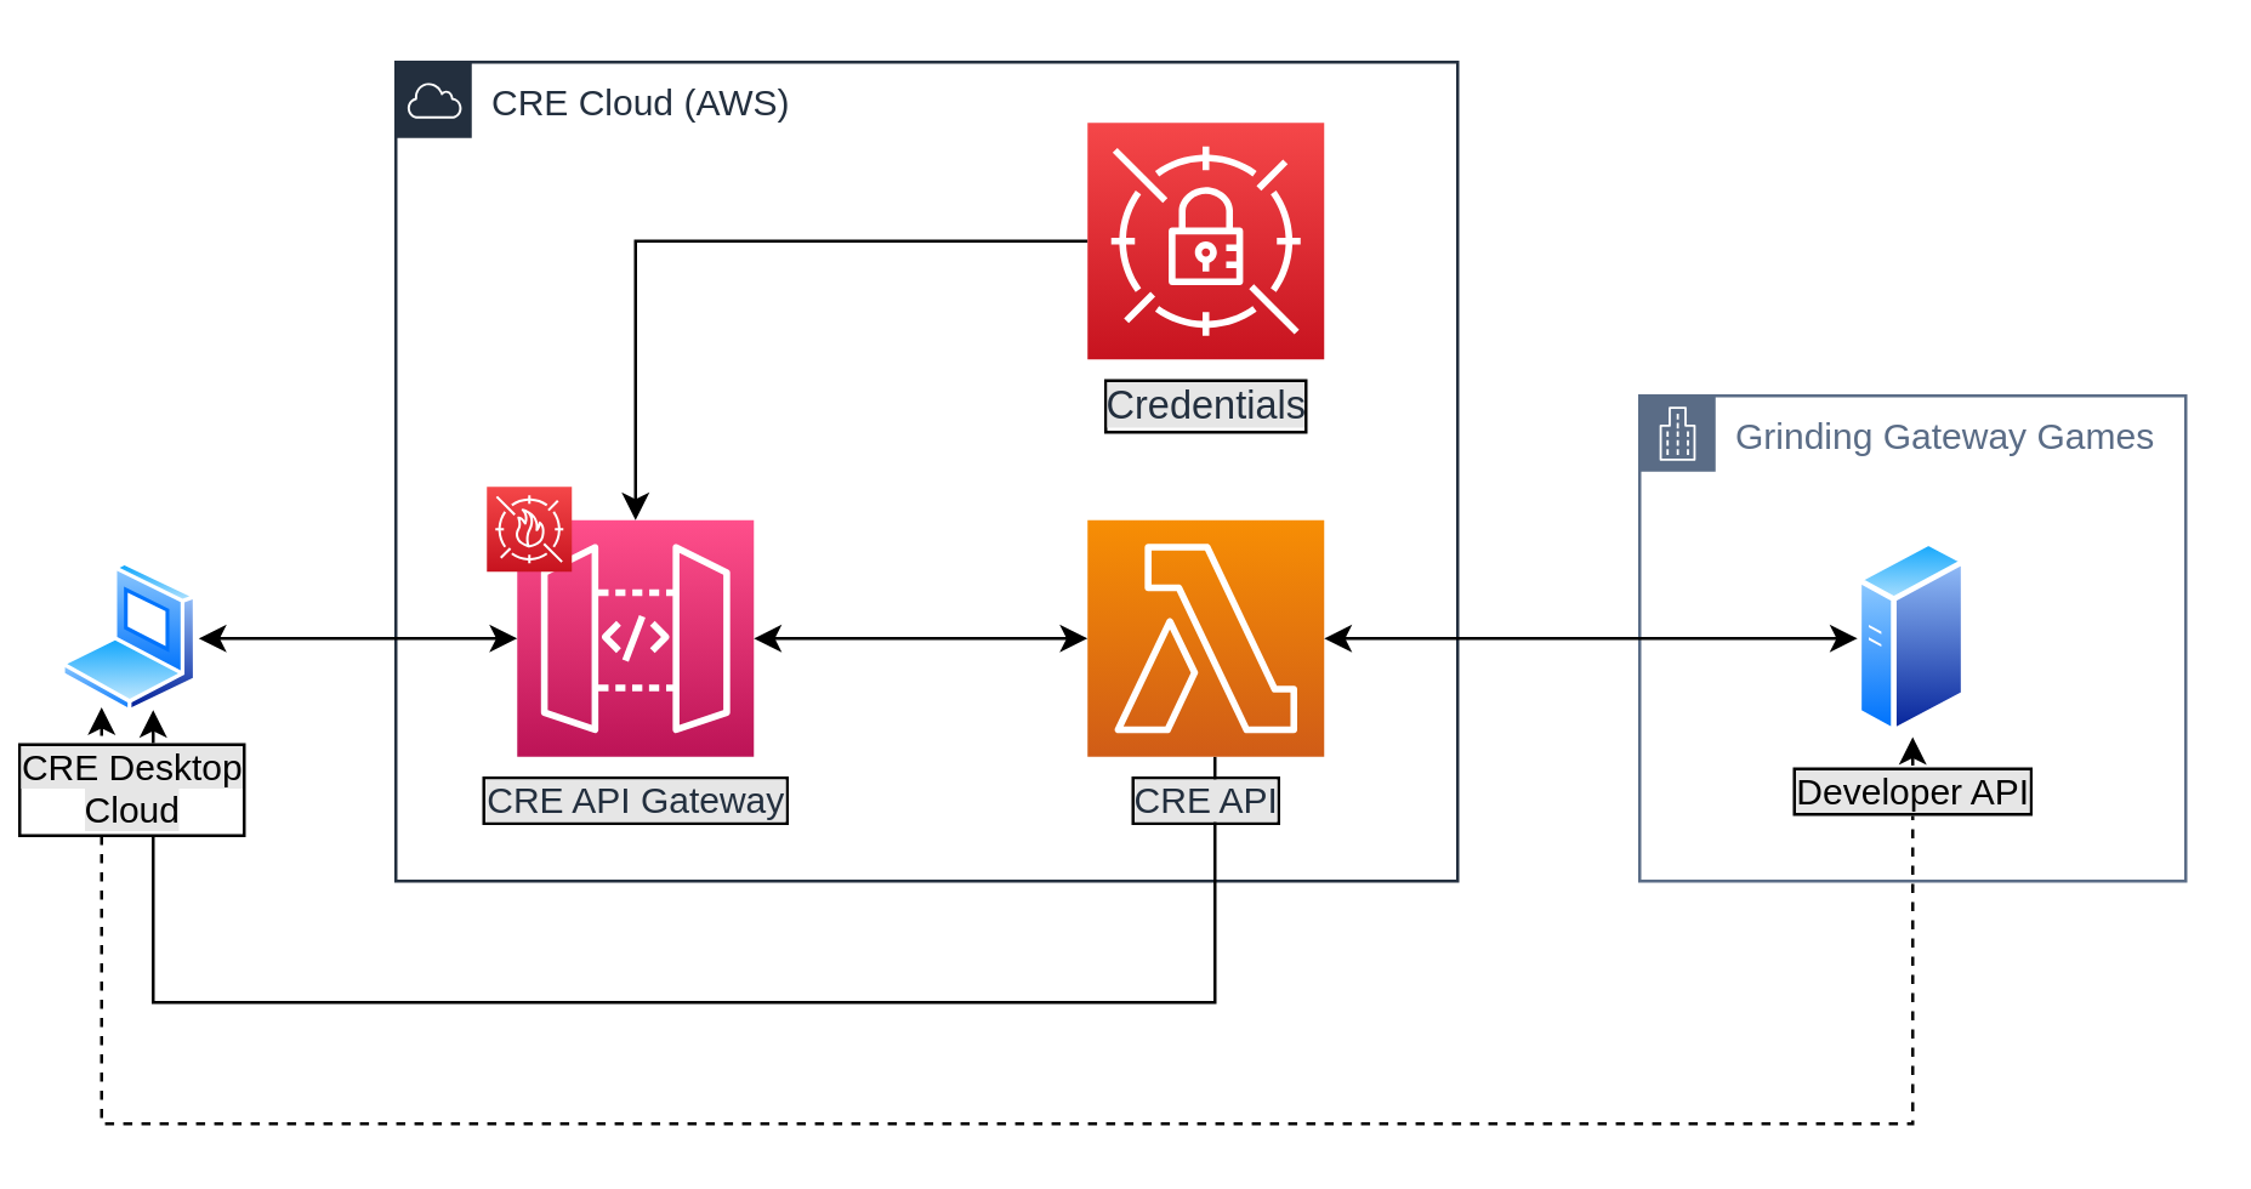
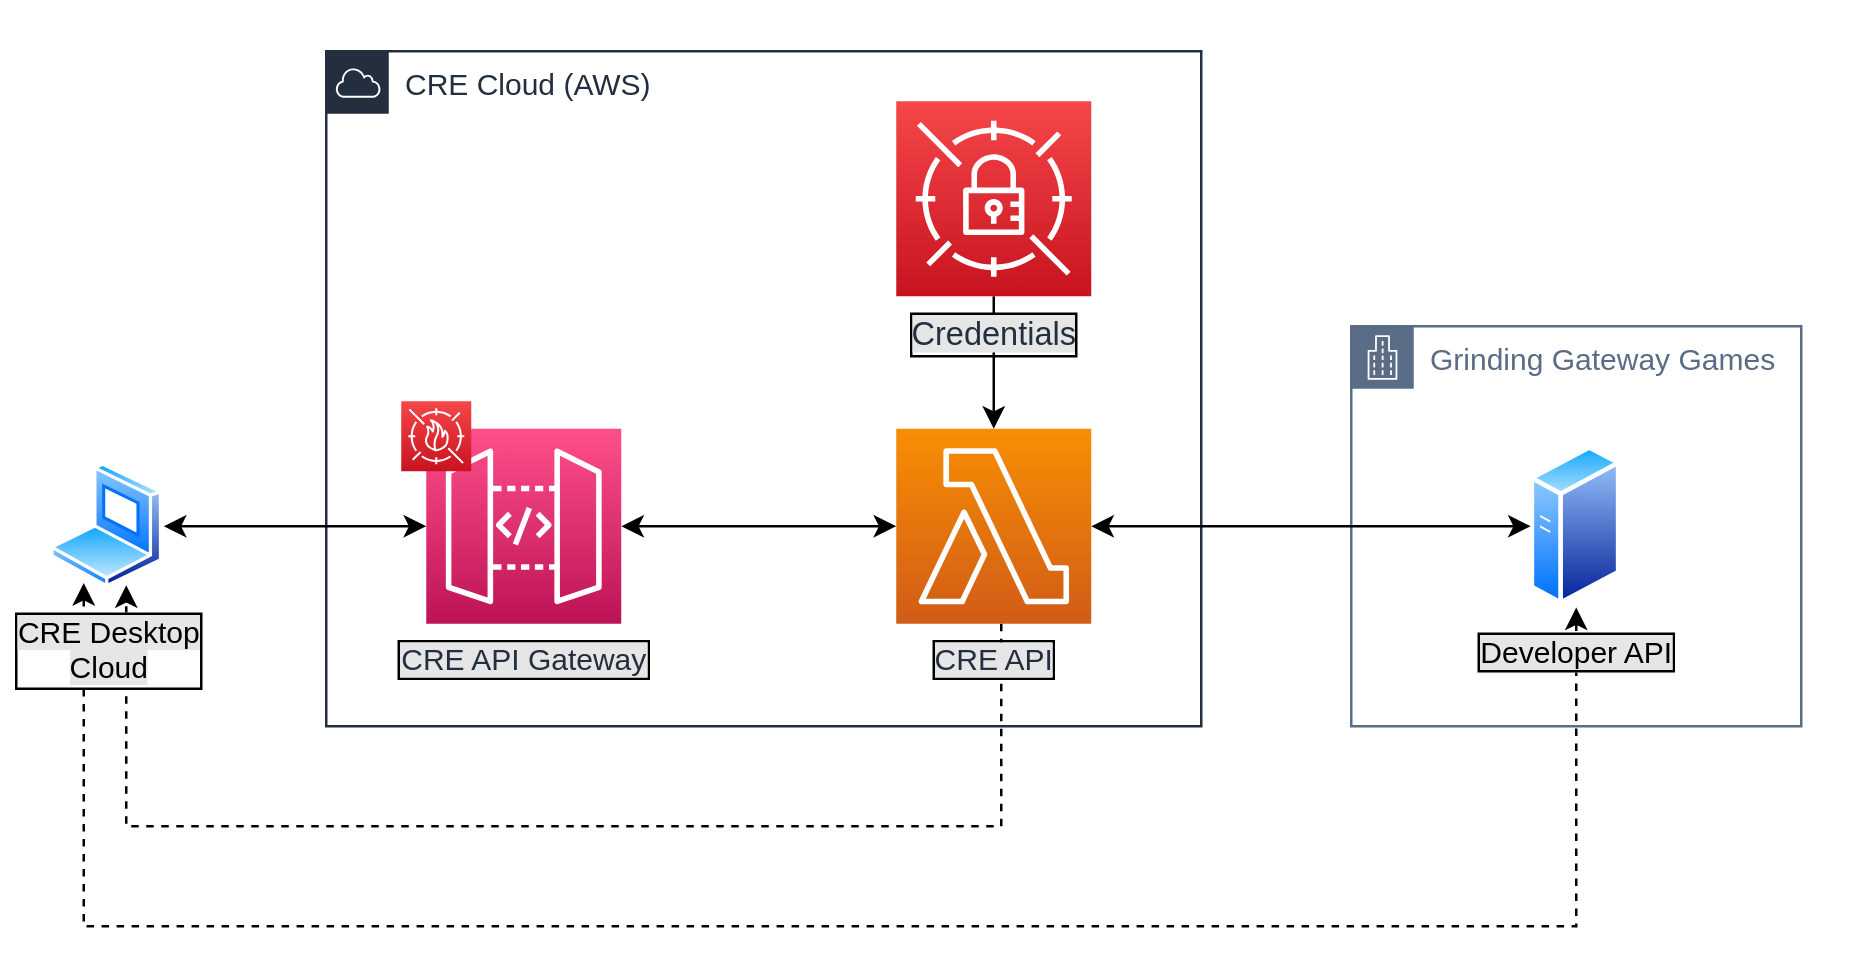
- <mxCell id="8" style="edgeStyle=orthogonalEdgeStyle;rounded=0;orthogonalLoop=1;jettySize=auto;html=1;labelBorderColor=default;" edge="1" parent="3" source="9" target="4"><mxGeometry relative="1" as="geometry" /></mxCell>
+ <mxCell id="8" style="edgeStyle=orthogonalEdgeStyle;rounded=0;orthogonalLoop=1;jettySize=auto;html=1;labelBorderColor=default;" edge="1" parent="3" source="9" target="6"><mxGeometry relative="1" as="geometry" /></mxCell>
- <mxCell id="5" style="edgeStyle=orthogonalEdgeStyle;rounded=0;orthogonalLoop=1;jettySize=auto;html=1;" edge="1" parent="3" source="6" target="11"><mxGeometry relative="1" as="geometry"><mxPoint x="-70" y="220" as="targetPoint" /><Array as="points"><mxPoint x="270" y="310" /><mxPoint x="-80" y="310" /></Array></mxGeometry></mxCell>
+ <mxCell id="5" style="edgeStyle=orthogonalEdgeStyle;rounded=0;orthogonalLoop=1;jettySize=auto;html=1;dashed=1;" edge="1" parent="3" source="6" target="11"><mxGeometry relative="1" as="geometry"><mxPoint x="-70" y="220" as="targetPoint" /><Array as="points"><mxPoint x="270" y="310" /><mxPoint x="-80" y="310" /></Array></mxGeometry></mxCell>
